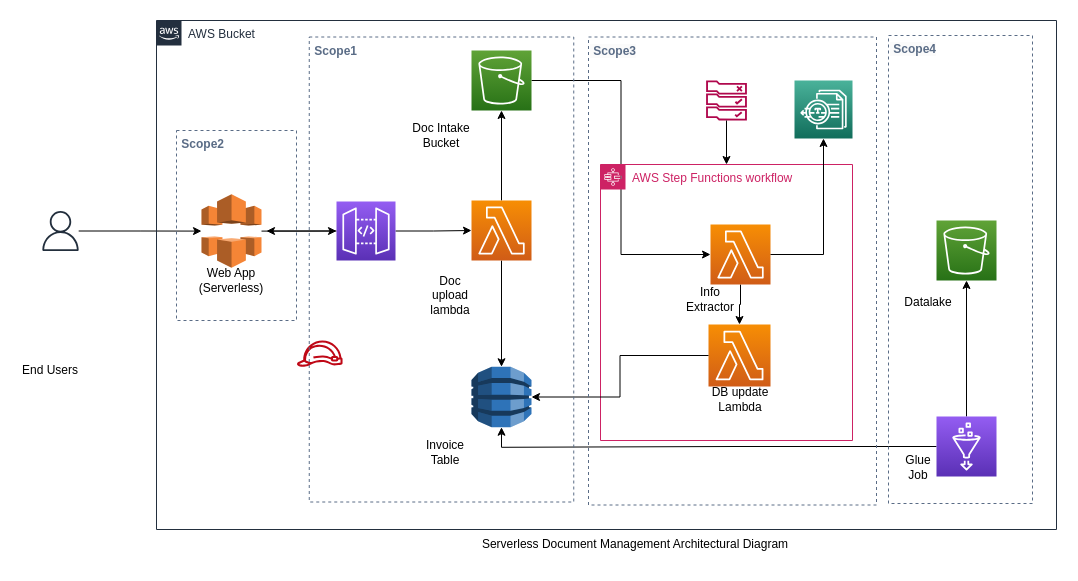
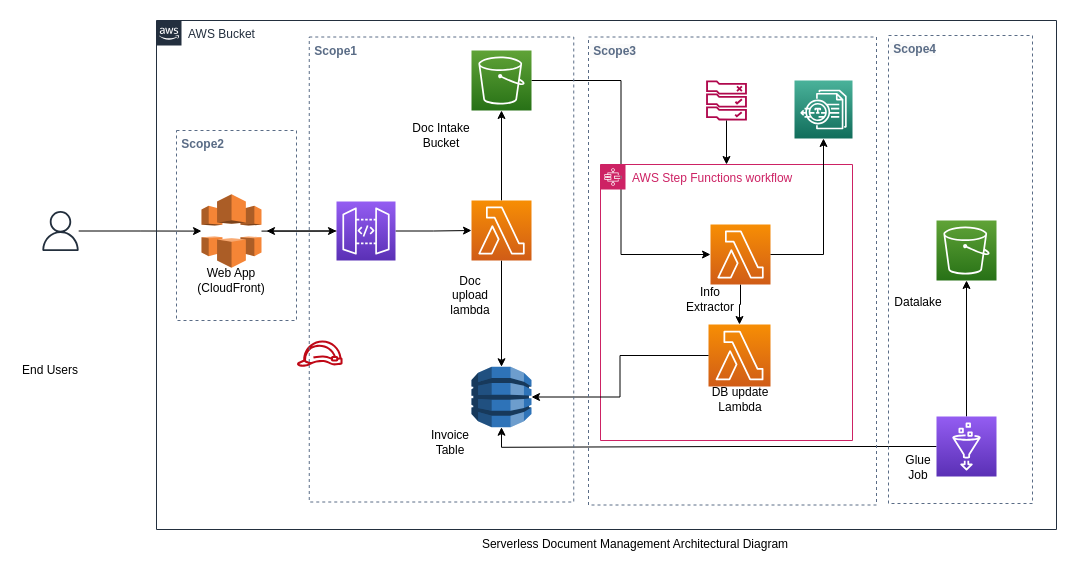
- <mxCell id="26" value="Web App (Serverless)" style="text;html=1;strokeColor=none;fillColor=none;align=center;verticalAlign=middle;whiteSpace=wrap;rounded=0;" vertex="1" parent="4"><mxGeometry x="45" y="245" width="60" height="30" as="geometry" /></mxCell>
+ <mxCell id="26" value="Web App (CloudFront)" style="text;html=1;strokeColor=none;fillColor=none;align=center;verticalAlign=middle;whiteSpace=wrap;rounded=0;" vertex="1" parent="4"><mxGeometry x="45" y="245" width="60" height="30" as="geometry" /></mxCell>
- <mxCell id="27" value="Doc upload lambda" style="text;html=1;strokeColor=none;fillColor=none;align=center;verticalAlign=middle;whiteSpace=wrap;rounded=0;" vertex="1" parent="4"><mxGeometry x="264" y="260" width="60" height="30" as="geometry" /></mxCell>
+ <mxCell id="27" value="Doc upload lambda" style="text;html=1;strokeColor=none;fillColor=none;align=center;verticalAlign=middle;whiteSpace=wrap;rounded=0;" vertex="1" parent="4"><mxGeometry x="284" y="260" width="60" height="30" as="geometry" /></mxCell>
- <mxCell id="30" value="Datalake" style="text;html=1;strokeColor=none;fillColor=none;align=center;verticalAlign=middle;whiteSpace=wrap;rounded=0;" vertex="1" parent="4"><mxGeometry x="742" y="267" width="60" height="30" as="geometry" /></mxCell>
+ <mxCell id="30" value="Datalake" style="text;html=1;strokeColor=none;fillColor=none;align=center;verticalAlign=middle;whiteSpace=wrap;rounded=0;" vertex="1" parent="4"><mxGeometry x="732" y="267" width="60" height="30" as="geometry" /></mxCell>
- <mxCell id="28" value="Invoice Table" style="text;html=1;strokeColor=none;fillColor=none;align=center;verticalAlign=middle;whiteSpace=wrap;rounded=0;" vertex="1" parent="4"><mxGeometry x="259" y="416.75" width="60" height="30" as="geometry" /></mxCell>
+ <mxCell id="28" value="Invoice Table" style="text;html=1;strokeColor=none;fillColor=none;align=center;verticalAlign=middle;whiteSpace=wrap;rounded=0;" vertex="1" parent="4"><mxGeometry x="264" y="406.75" width="60" height="30" as="geometry" /></mxCell>
